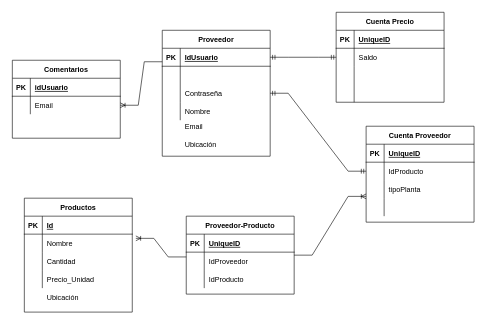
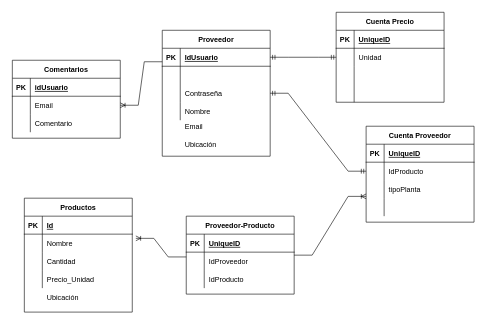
- <mxCell id="47" value="Saldo" style="shape=partialRectangle;connectable=0;fillColor=none;top=0;left=0;bottom=0;right=0;align=left;spacingLeft=6;overflow=hidden;" parent="45" vertex="1"><mxGeometry x="30" width="150" height="30" as="geometry"><mxRectangle width="150" height="30" as="alternateBounds" /></mxGeometry></mxCell>
+ <mxCell id="47" value="Unidad" style="shape=partialRectangle;connectable=0;fillColor=none;top=0;left=0;bottom=0;right=0;align=left;spacingLeft=6;overflow=hidden;" parent="45" vertex="1"><mxGeometry x="30" width="150" height="30" as="geometry"><mxRectangle width="150" height="30" as="alternateBounds" /></mxGeometry></mxCell>
+ <mxCell id="36" value="Comentario" style="shape=partialRectangle;connectable=0;fillColor=none;top=0;left=0;bottom=0;right=0;align=left;spacingLeft=6;overflow=hidden;" parent="34" vertex="1"><mxGeometry x="30" width="150" height="30" as="geometry"><mxRectangle width="150" height="30" as="alternateBounds" /></mxGeometry></mxCell>
